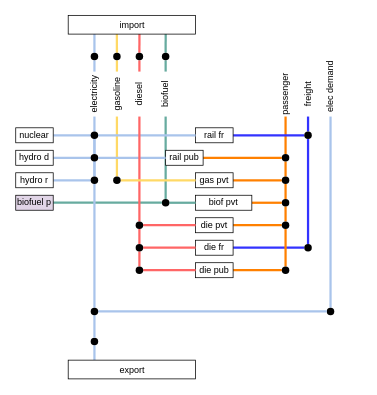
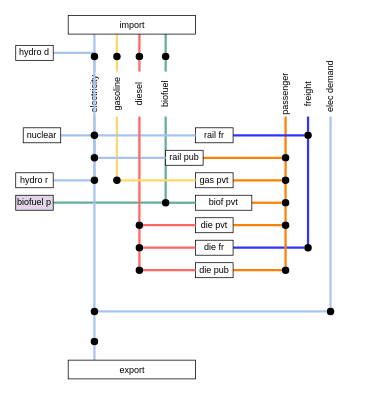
- <mxCell id="12" value="nuclear" style="rounded=0;whiteSpace=wrap;html=1;" parent="1" vertex="1"><mxGeometry x="20" y="170" width="50" height="20" as="geometry" /></mxCell>
+ <mxCell id="12" value="nuclear" style="rounded=0;whiteSpace=wrap;html=1;" parent="1" vertex="1"><mxGeometry x="30" y="170" width="50" height="20" as="geometry" /></mxCell>
- <mxCell id="16" value="hydro d" style="rounded=0;whiteSpace=wrap;html=1;" parent="1" vertex="1"><mxGeometry x="20" y="200" width="50" height="20" as="geometry" /></mxCell>
+ <mxCell id="16" value="hydro d" style="rounded=0;whiteSpace=wrap;html=1;" parent="1" vertex="1"><mxGeometry x="20" y="60" width="50" height="20" as="geometry" /></mxCell>
